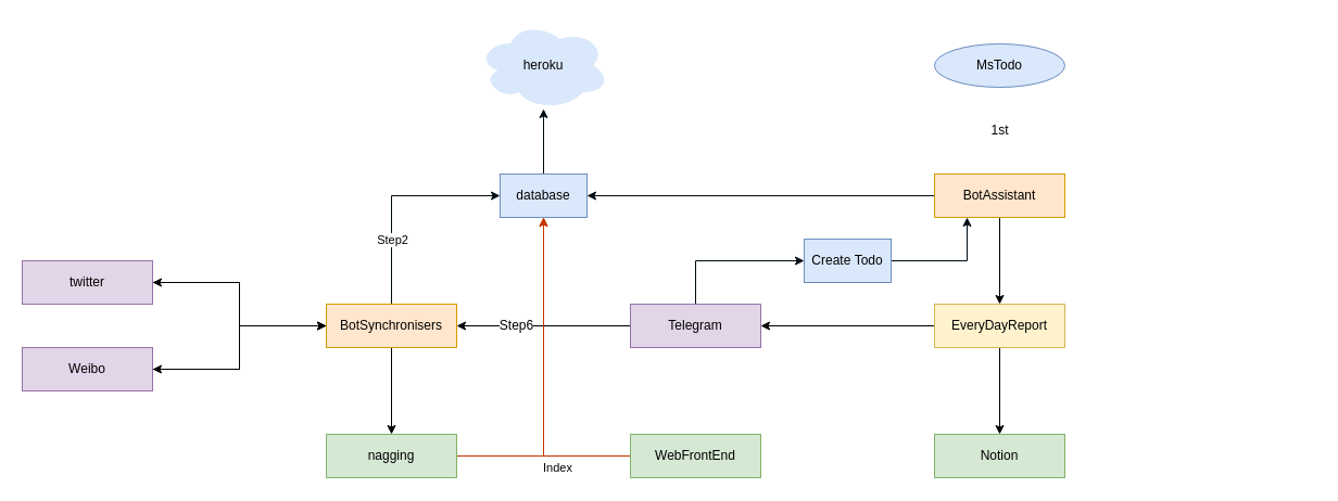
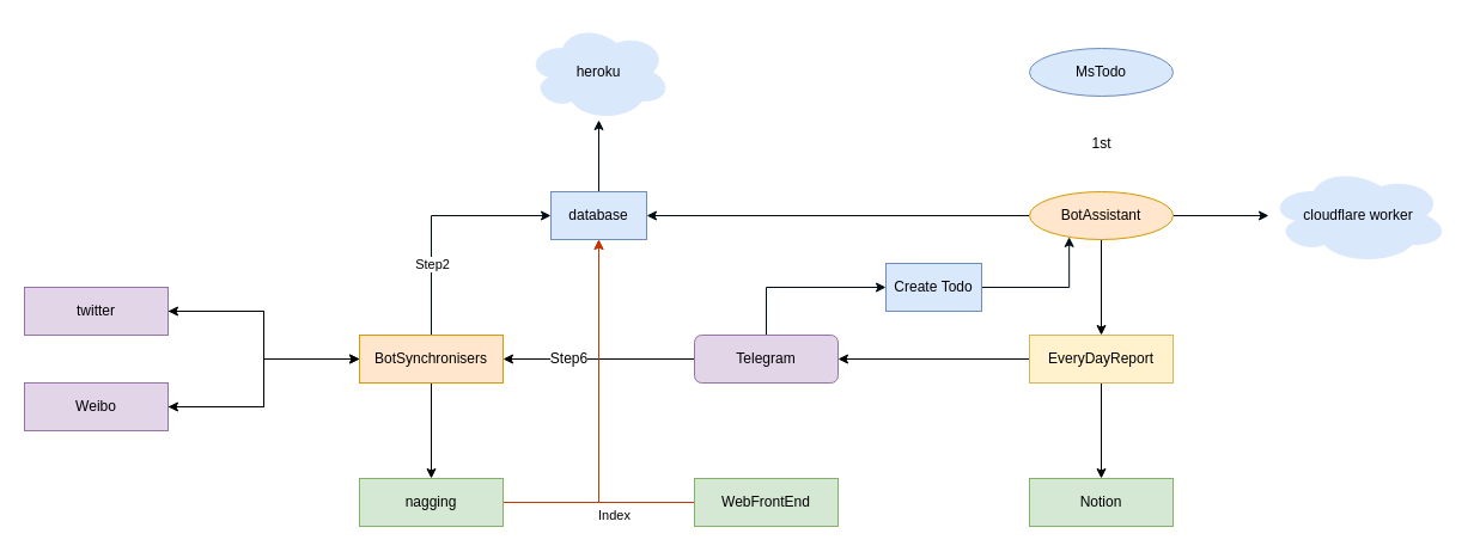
- <mxCell id="23" value="BotAssistant" style="rounded=0;whiteSpace=wrap;html=1;fillColor=#ffe6cc;strokeColor=#d79b00;" vertex="1" parent="1"><mxGeometry x="860" y="160" width="120" height="40" as="geometry" /></mxCell>
+ <mxCell id="23" value="BotAssistant" style="ellipse;whiteSpace=wrap;html=1;fillColor=#ffe6cc;strokeColor=#d79b00;" vertex="1" parent="1"><mxGeometry x="860" y="160" width="120" height="40" as="geometry" /></mxCell>
+ <mxCell id="22" value="" style="edgeStyle=orthogonalEdgeStyle;rounded=0;orthogonalLoop=1;jettySize=auto;html=1;strokeColor=#000D14;" edge="1" parent="1" source="23" target="33"><mxGeometry relative="1" as="geometry" /></mxCell>
+ <mxCell id="33" value="cloudflare&amp;nbsp;worker" style="ellipse;shape=cloud;whiteSpace=wrap;html=1;rounded=0;fillColor=#DAE8FC;strokeColor=#DAE8FC;" vertex="1" parent="1"><mxGeometry x="1060" y="140" width="150" height="80" as="geometry" /></mxCell>
- <mxCell id="4" value="Telegram" style="rounded=0;whiteSpace=wrap;html=1;fillColor=#e1d5e7;strokeColor=#9673a6;" vertex="1" parent="1"><mxGeometry x="580" y="280" width="120" height="40" as="geometry" /></mxCell>
+ <mxCell id="4" value="Telegram" style="whiteSpace=wrap;html=1;fillColor=#e1d5e7;strokeColor=#9673a6;rounded=1;" vertex="1" parent="1"><mxGeometry x="580" y="280" width="120" height="40" as="geometry" /></mxCell>
